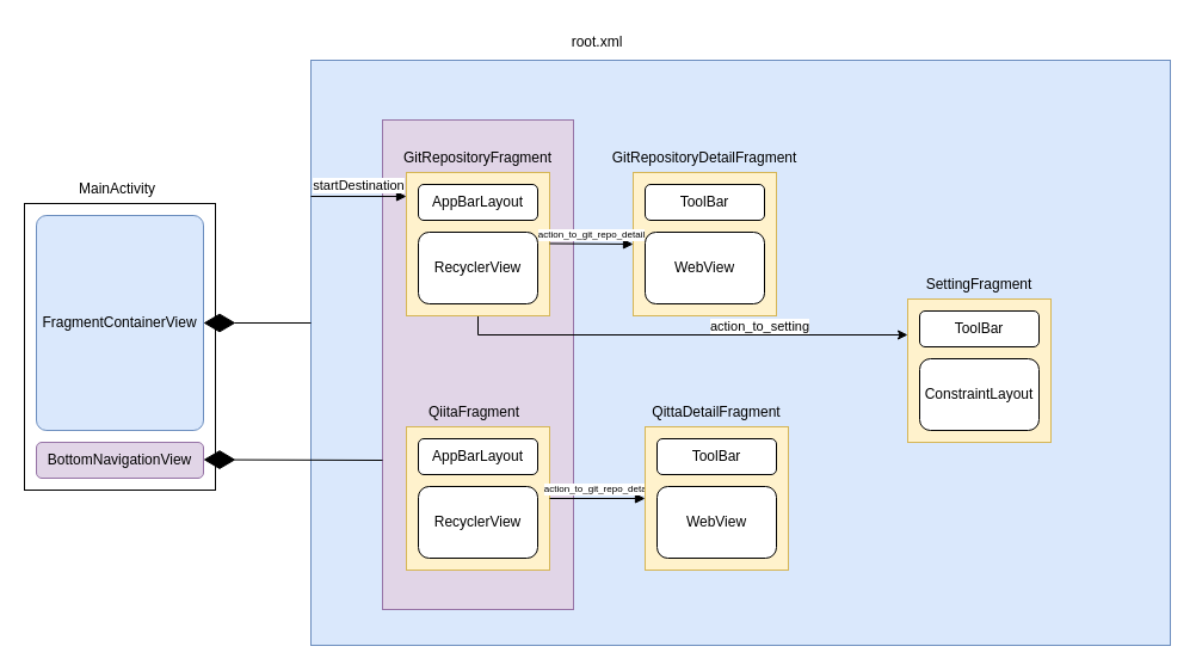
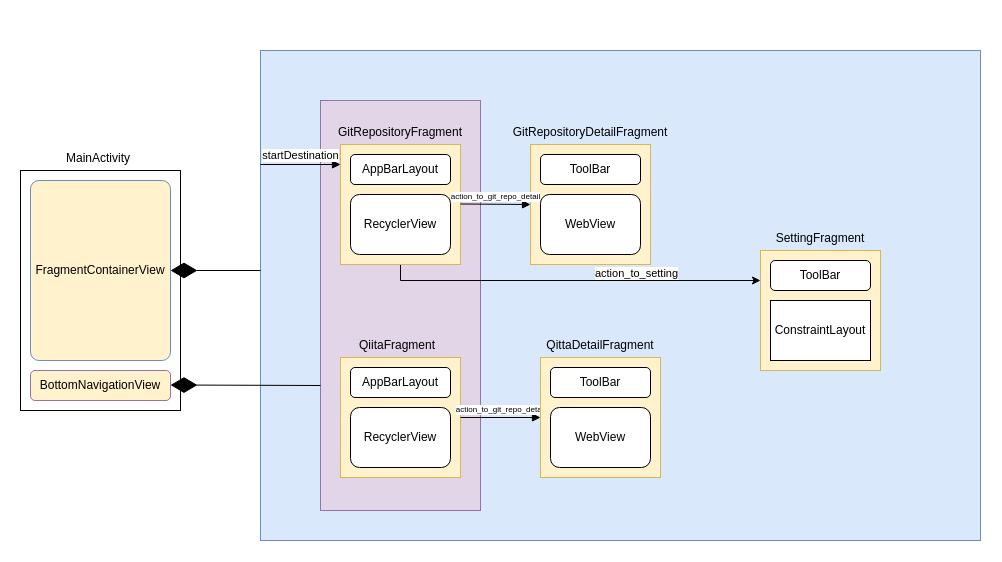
- <mxCell id="13" value="root.xml" style="text;html=1;strokeColor=none;fillColor=none;align=center;verticalAlign=middle;whiteSpace=wrap;rounded=0;" vertex="1" parent="1"><mxGeometry x="470" y="20" width="60" height="30" as="geometry" /></mxCell>
- <mxCell id="5" value="FragmentContainerView" style="rounded=1;whiteSpace=wrap;html=1;arcSize=6;fillColor=#dae8fc;strokeColor=#6c8ebf;" vertex="1" parent="1"><mxGeometry x="30" y="180" width="140" height="180" as="geometry" /></mxCell>
+ <mxCell id="5" value="FragmentContainerView" style="rounded=1;whiteSpace=wrap;html=1;arcSize=6;fillColor=#fff2cc;strokeColor=#6c8ebf;" vertex="1" parent="1"><mxGeometry x="30" y="180" width="140" height="180" as="geometry" /></mxCell>
- <mxCell id="35" value="ConstraintLayout" style="rounded=1;whiteSpace=wrap;html=1;" vertex="1" parent="1"><mxGeometry x="770" y="300" width="100" height="60" as="geometry" /></mxCell>
+ <mxCell id="35" value="ConstraintLayout" style="whiteSpace=wrap;html=1;rounded=0;" vertex="1" parent="1"><mxGeometry x="770" y="300" width="100" height="60" as="geometry" /></mxCell>
- <mxCell id="6" value="BottomNavigationView" style="rounded=1;whiteSpace=wrap;html=1;fillColor=#e1d5e7;strokeColor=#9673a6;" vertex="1" parent="1"><mxGeometry x="30" y="370" width="140" height="30" as="geometry" /></mxCell>
+ <mxCell id="6" value="BottomNavigationView" style="rounded=1;whiteSpace=wrap;html=1;fillColor=#fff2cc;strokeColor=#9673a6;" vertex="1" parent="1"><mxGeometry x="30" y="370" width="140" height="30" as="geometry" /></mxCell>
